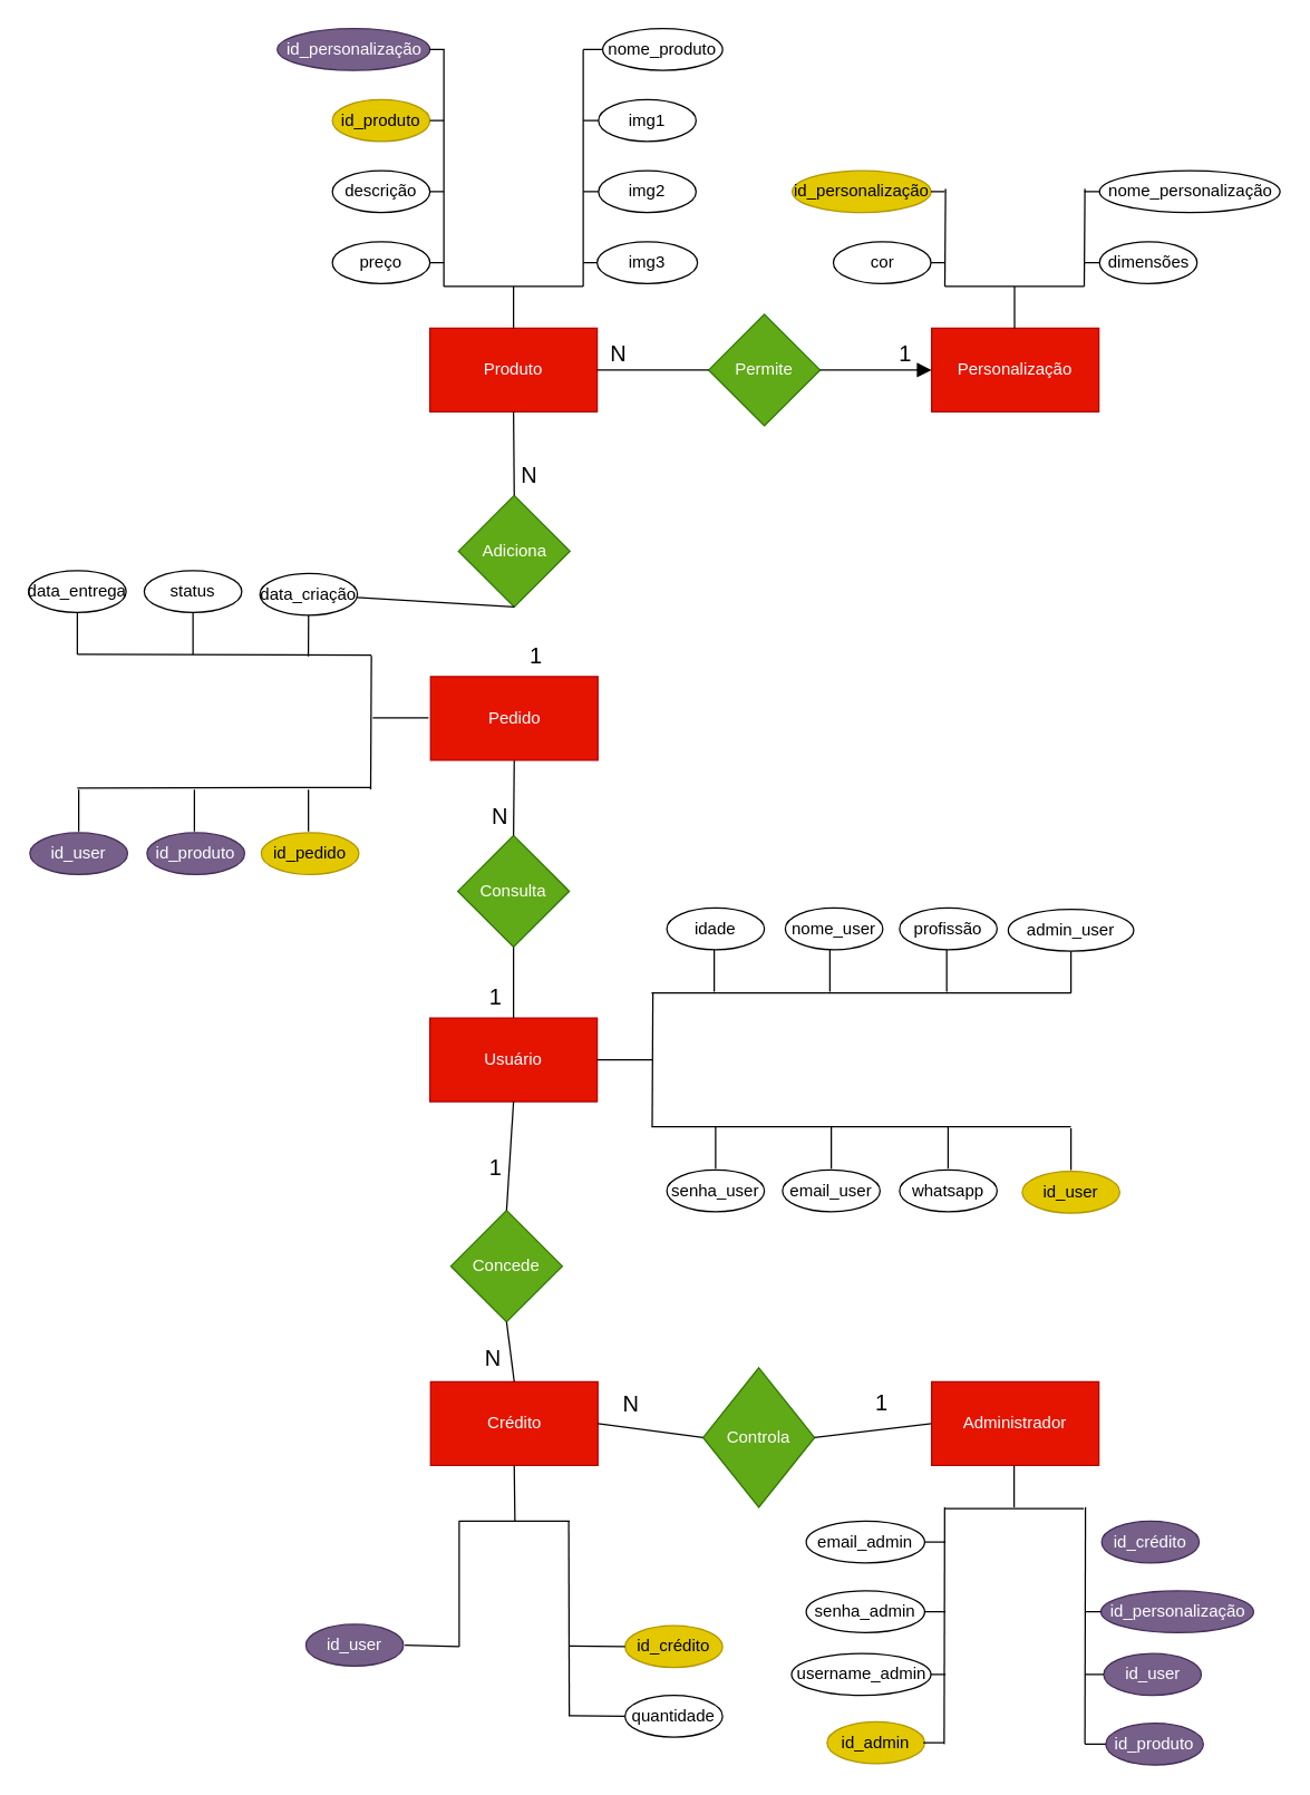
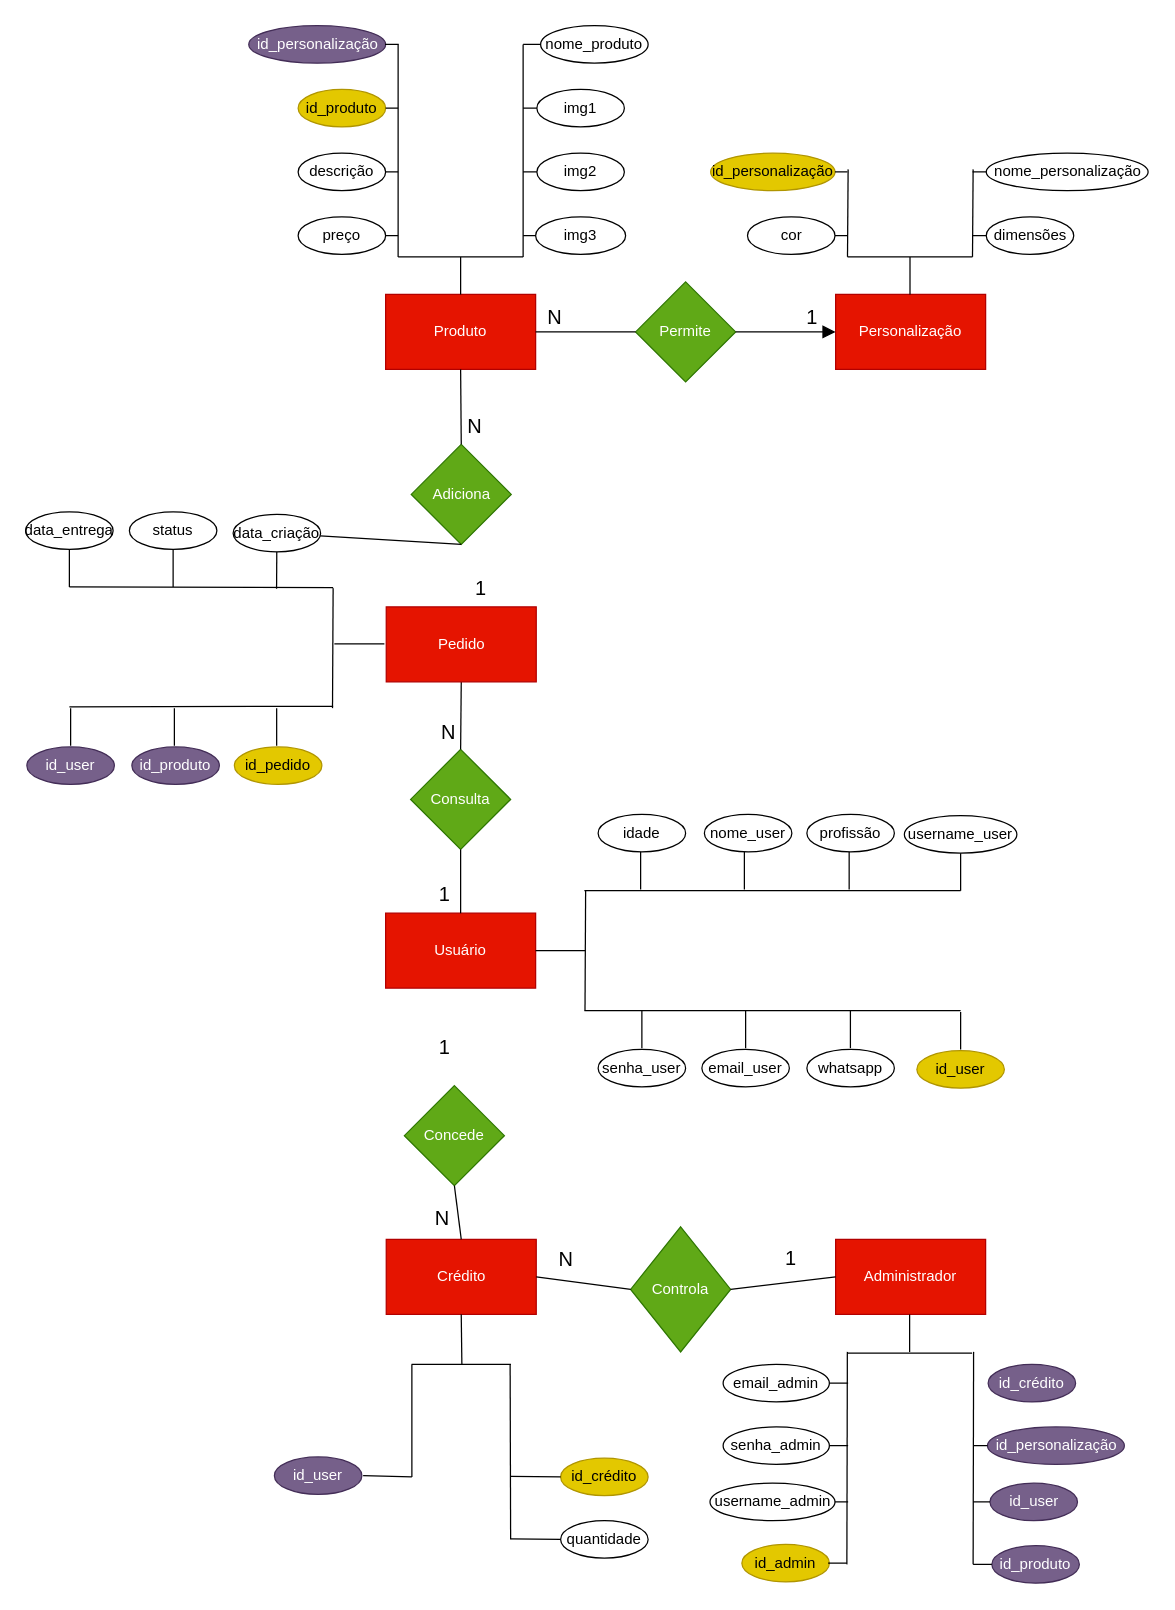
- <mxCell id="94" value="admin_user" style="ellipse;whiteSpace=wrap;html=1;" parent="1" vertex="1"><mxGeometry x="723" y="652" width="90" height="30" as="geometry" /></mxCell>
+ <mxCell id="94" value="username_user" style="ellipse;whiteSpace=wrap;html=1;" parent="1" vertex="1"><mxGeometry x="723" y="652" width="90" height="30" as="geometry" /></mxCell>
- <mxCell id="47" value="" style="endArrow=none;html=1;rounded=0;fontSize=12;startSize=8;endSize=8;curved=1;exitX=0.5;exitY=0;exitDx=0;exitDy=0;entryX=0.5;entryY=1;entryDx=0;entryDy=0;" parent="1" source="43" target="41" edge="1"><mxGeometry width="50" height="50" relative="1" as="geometry"><mxPoint x="548" y="891" as="sourcePoint" /><mxPoint x="598" y="841" as="targetPoint" /></mxGeometry></mxCell>
